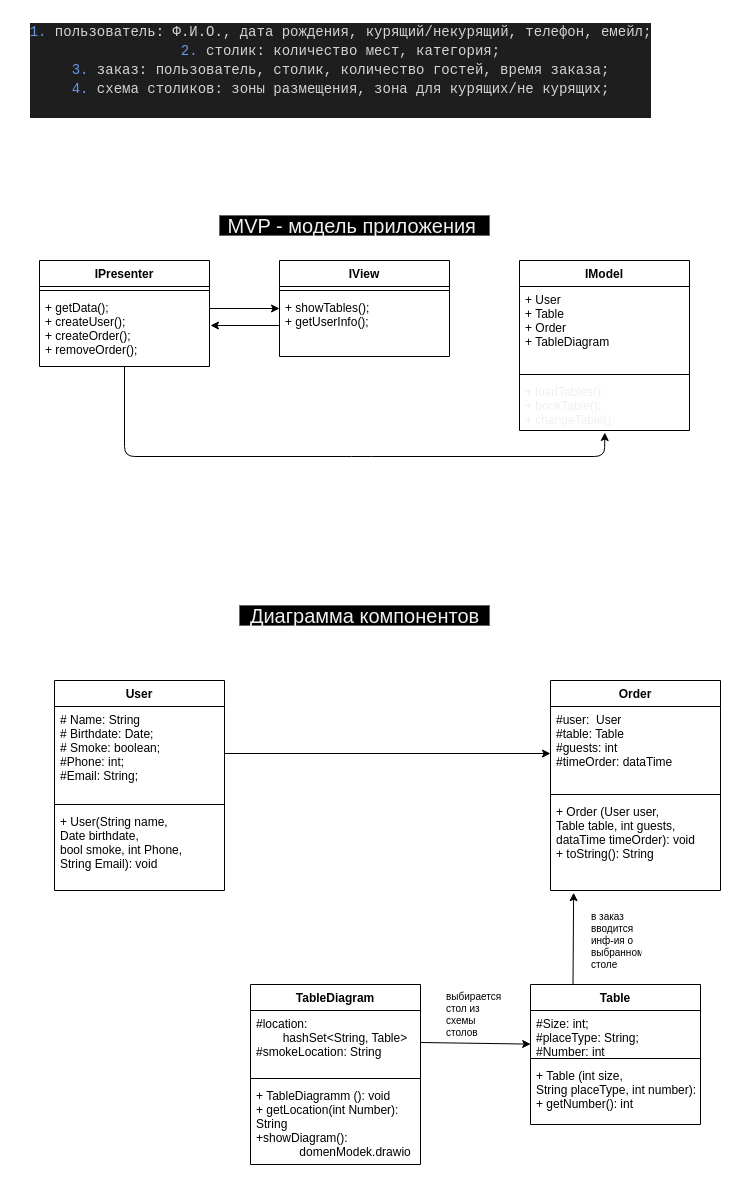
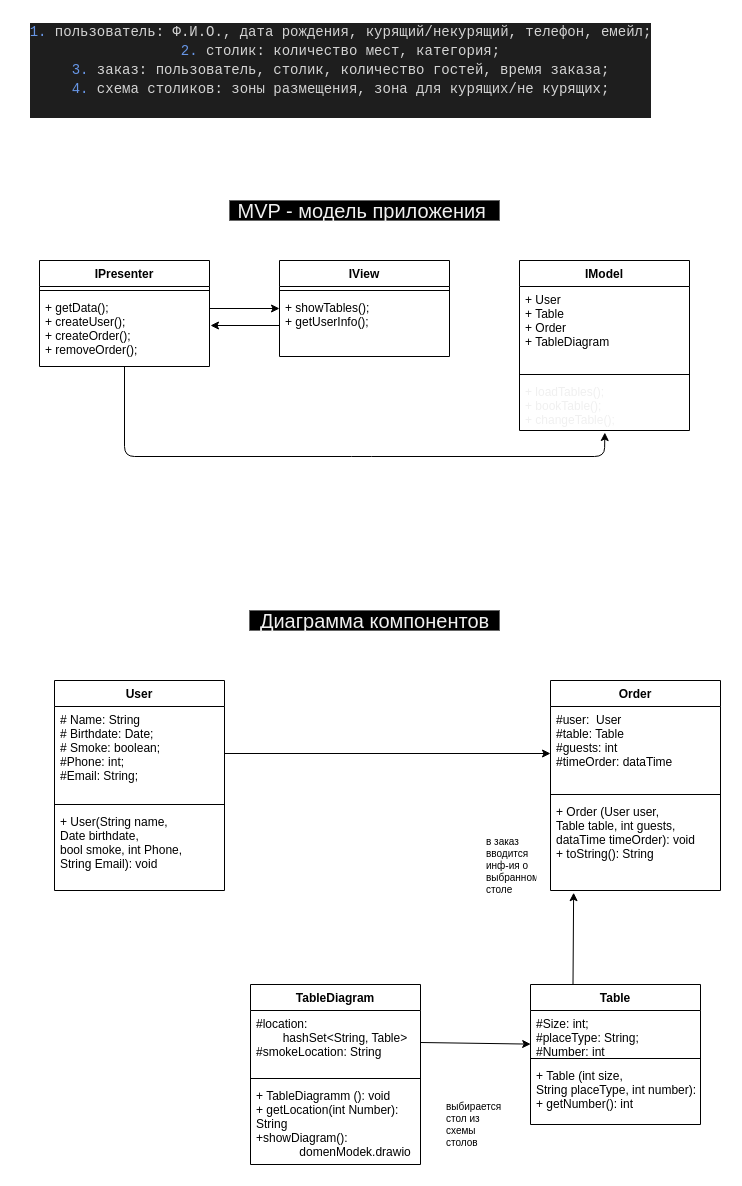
- <mxCell id="32" value="&lt;font color=&quot;#f0f0f0&quot; style=&quot;font-size: 20px&quot;&gt;MVP - модель приложения&amp;nbsp;&lt;/font&gt;" style="text;html=1;align=center;verticalAlign=middle;resizable=0;points=[];autosize=1;fillColor=#000000;fontColor=#333333;strokeColor=#666666;gradientColor=none;" parent="1" vertex="1"><mxGeometry x="219" y="215" width="270" height="20" as="geometry" /></mxCell>
+ <mxCell id="32" value="&lt;font color=&quot;#f0f0f0&quot; style=&quot;font-size: 20px&quot;&gt;MVP - модель приложения&amp;nbsp;&lt;/font&gt;" style="text;html=1;align=center;verticalAlign=middle;resizable=0;points=[];autosize=1;fillColor=#000000;fontColor=#333333;strokeColor=#666666;gradientColor=none;" parent="1" vertex="1"><mxGeometry x="229" y="200" width="270" height="20" as="geometry" /></mxCell>
- <mxCell id="33" value="&lt;font color=&quot;#f0f0f0&quot; style=&quot;font-size: 20px&quot;&gt;Диаграмма компонентов&lt;/font&gt;" style="text;html=1;align=center;verticalAlign=middle;resizable=0;points=[];autosize=1;fillColor=#000000;fontColor=#333333;strokeColor=#666666;" parent="1" vertex="1"><mxGeometry x="239" y="605" width="250" height="20" as="geometry" /></mxCell>
+ <mxCell id="33" value="&lt;font color=&quot;#f0f0f0&quot; style=&quot;font-size: 20px&quot;&gt;Диаграмма компонентов&lt;/font&gt;" style="text;html=1;align=center;verticalAlign=middle;resizable=0;points=[];autosize=1;fillColor=#000000;fontColor=#333333;strokeColor=#666666;" parent="1" vertex="1"><mxGeometry x="249" y="610" width="250" height="20" as="geometry" /></mxCell>
- <mxCell id="36" value="в заказ &#10;вводится &#10;инф-ия о &#10;выбранном &#10;столе" style="text;strokeColor=none;fillColor=none;align=left;verticalAlign=top;spacingLeft=4;spacingRight=4;overflow=hidden;rotatable=0;points=[[0,0.5],[1,0.5]];portConstraint=eastwest;fontSize=10;" parent="1" vertex="1"><mxGeometry x="585" y="904" width="60" height="80" as="geometry" /></mxCell>
+ <mxCell id="36" value="в заказ &#10;вводится &#10;инф-ия о &#10;выбранном &#10;столе" style="text;strokeColor=none;fillColor=none;align=left;verticalAlign=top;spacingLeft=4;spacingRight=4;overflow=hidden;rotatable=0;points=[[0,0.5],[1,0.5]];portConstraint=eastwest;fontSize=10;" parent="1" vertex="1"><mxGeometry x="480" y="829" width="60" height="80" as="geometry" /></mxCell>
- <mxCell id="37" value="выбирается &#10;стол из &#10;схемы &#10;столов" style="text;strokeColor=none;fillColor=none;align=left;verticalAlign=top;spacingLeft=4;spacingRight=4;overflow=hidden;rotatable=0;points=[[0,0.5],[1,0.5]];portConstraint=eastwest;fontSize=10;" parent="1" vertex="1"><mxGeometry x="440" y="984" width="70" height="60" as="geometry" /></mxCell>
+ <mxCell id="37" value="выбирается &#10;стол из &#10;схемы &#10;столов" style="text;strokeColor=none;fillColor=none;align=left;verticalAlign=top;spacingLeft=4;spacingRight=4;overflow=hidden;rotatable=0;points=[[0,0.5],[1,0.5]];portConstraint=eastwest;fontSize=10;" parent="1" vertex="1"><mxGeometry x="440" y="1094" width="70" height="60" as="geometry" /></mxCell>
